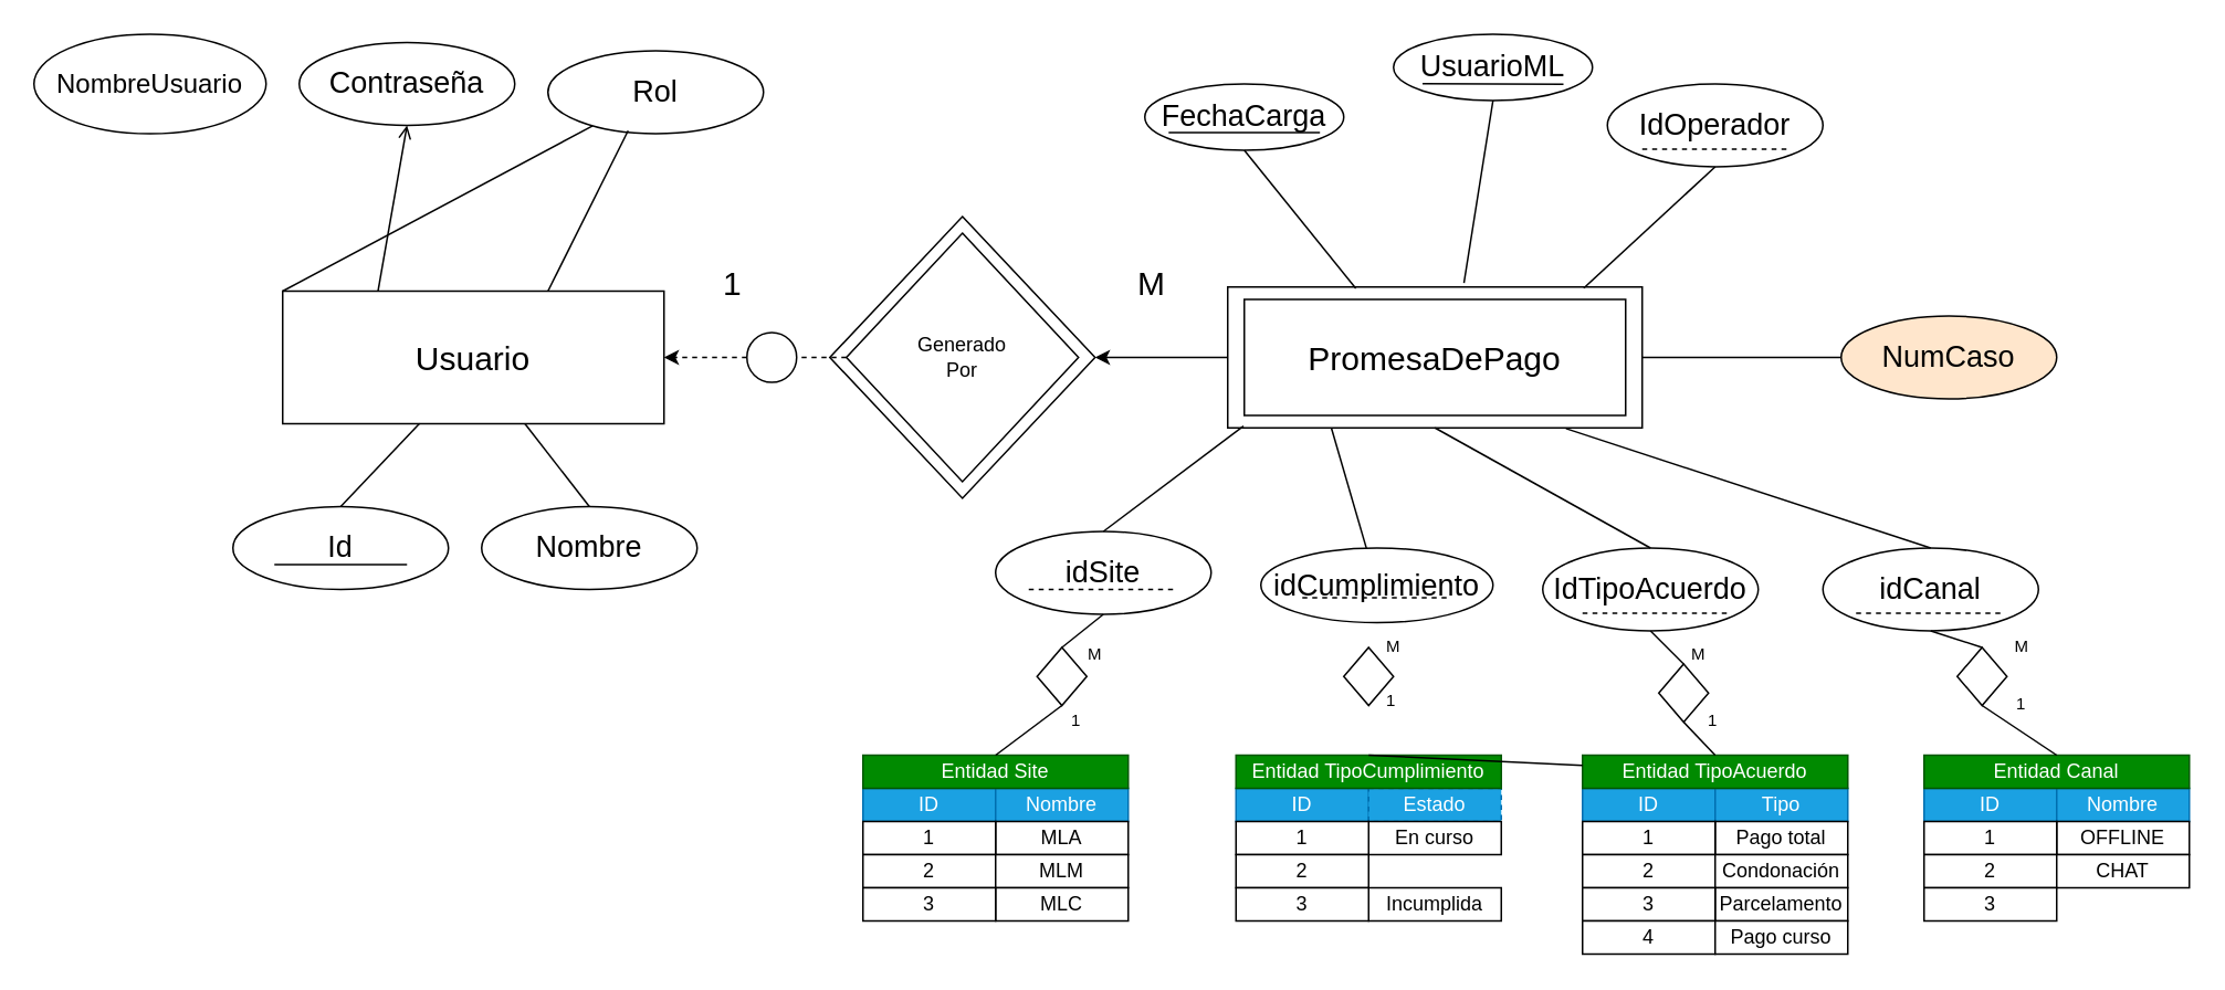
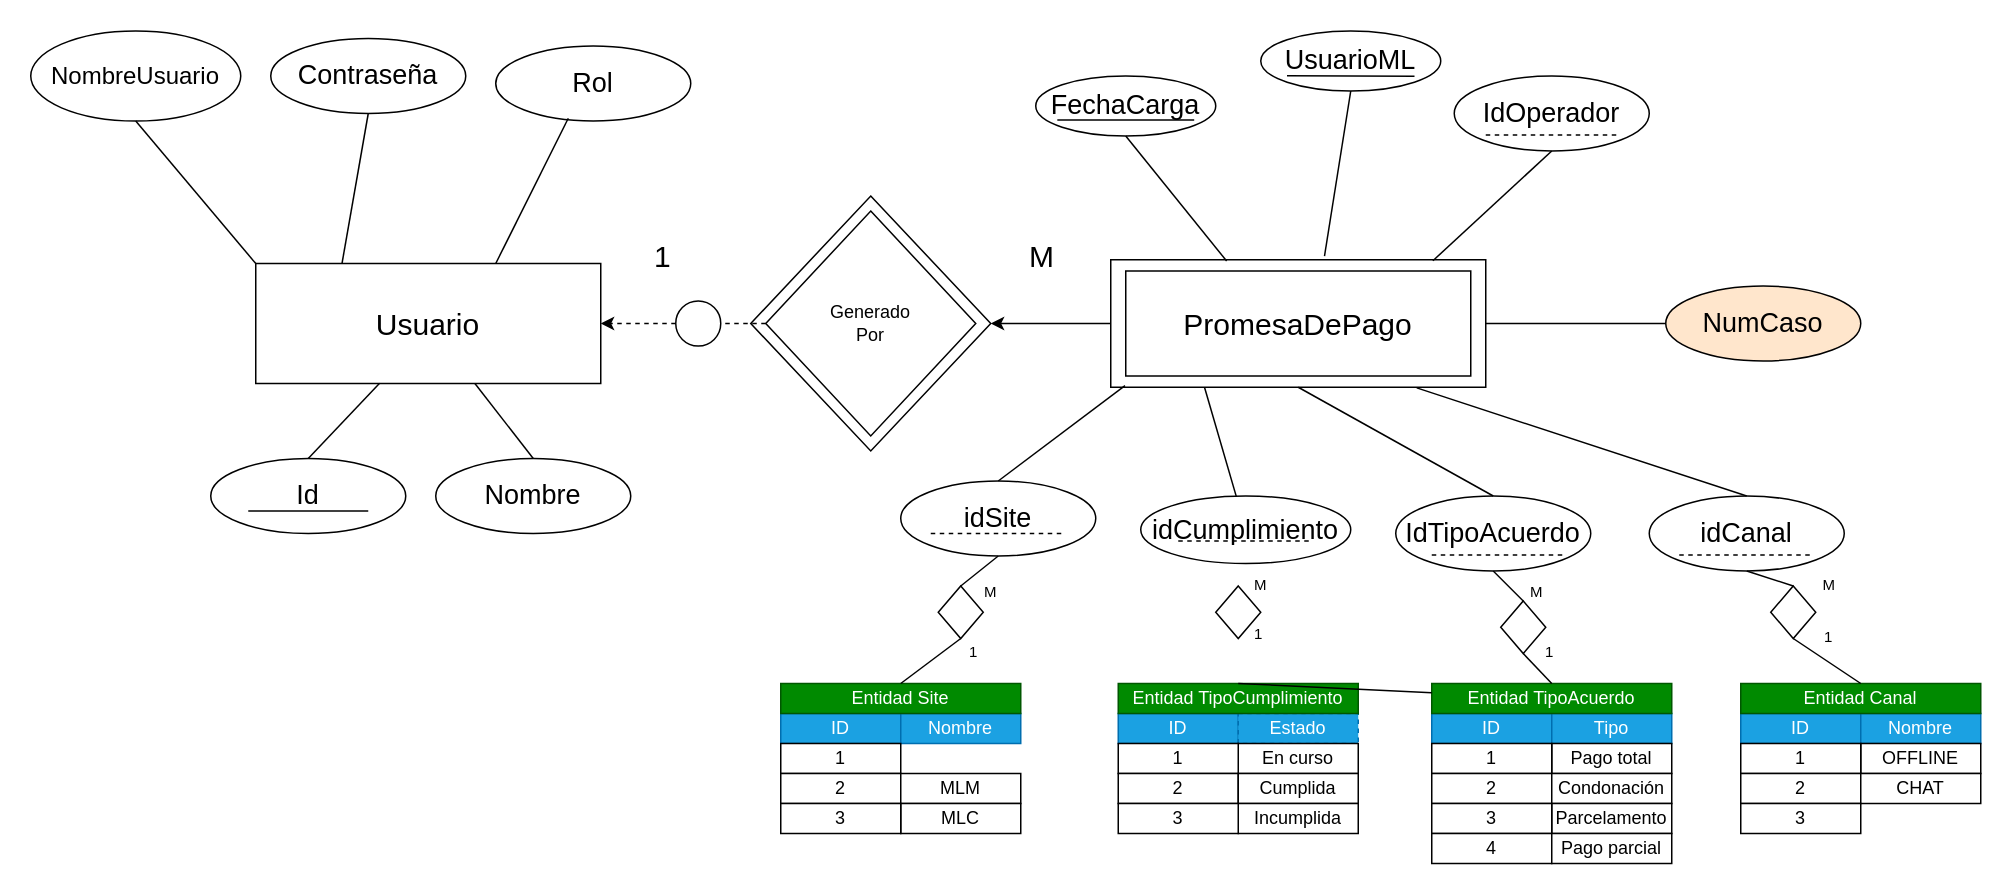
- <mxCell id="15" value="" style="endArrow=open;html=1;rounded=0;entryX=0.5;entryY=1;entryDx=0;entryDy=0;exitX=0.25;exitY=0;exitDx=0;exitDy=0;" parent="1" source="5" target="14" edge="1"><mxGeometry width="50" height="50" relative="1" as="geometry"><mxPoint x="230" y="170" as="sourcePoint" /><mxPoint x="160" y="150" as="targetPoint" /></mxGeometry></mxCell>
+ <mxCell id="15" value="" style="endArrow=none;html=1;rounded=0;entryX=0.5;entryY=1;entryDx=0;entryDy=0;exitX=0.25;exitY=0;exitDx=0;exitDy=0;" parent="1" source="5" target="14" edge="1"><mxGeometry width="50" height="50" relative="1" as="geometry"><mxPoint x="230" y="170" as="sourcePoint" /><mxPoint x="160" y="150" as="targetPoint" /></mxGeometry></mxCell>
- <mxCell id="13" value="" style="endArrow=none;html=1;rounded=0;exitX=0;exitY=0;exitDx=0;exitDy=0;" parent="1" source="5" target="16" edge="1"><mxGeometry width="50" height="50" relative="1" as="geometry"><mxPoint x="630" y="200" as="sourcePoint" /><mxPoint x="680" y="150" as="targetPoint" /></mxGeometry></mxCell>
+ <mxCell id="13" value="" style="endArrow=none;html=1;rounded=0;entryX=0.5;entryY=1;entryDx=0;entryDy=0;exitX=0;exitY=0;exitDx=0;exitDy=0;" parent="1" source="5" target="12" edge="1"><mxGeometry width="50" height="50" relative="1" as="geometry"><mxPoint x="630" y="200" as="sourcePoint" /><mxPoint x="680" y="150" as="targetPoint" /></mxGeometry></mxCell>
- <mxCell id="52" value="MLA" style="rounded=0;whiteSpace=wrap;html=1;" vertex="1" parent="1"><mxGeometry x="600" y="495" width="80" height="20" as="geometry" /></mxCell>
+ <mxCell id="47" value="Cumplida" style="rounded=0;whiteSpace=wrap;html=1;" vertex="1" parent="1"><mxGeometry x="825" y="515" width="80" height="20" as="geometry" /></mxCell>
- <mxCell id="76" value="Pago curso" style="rounded=0;whiteSpace=wrap;html=1;" vertex="1" parent="1"><mxGeometry x="1034" y="555" width="80" height="20" as="geometry" /></mxCell>
+ <mxCell id="76" value="Pago parcial" style="rounded=0;whiteSpace=wrap;html=1;" vertex="1" parent="1"><mxGeometry x="1034" y="555" width="80" height="20" as="geometry" /></mxCell>
